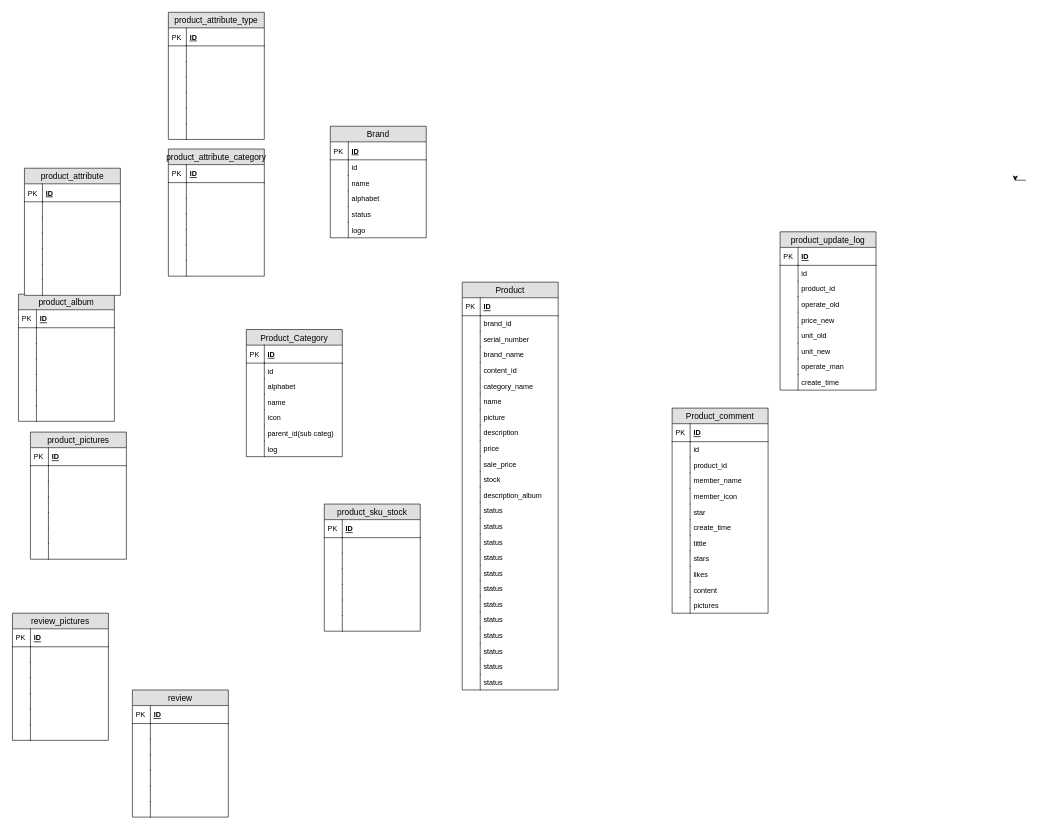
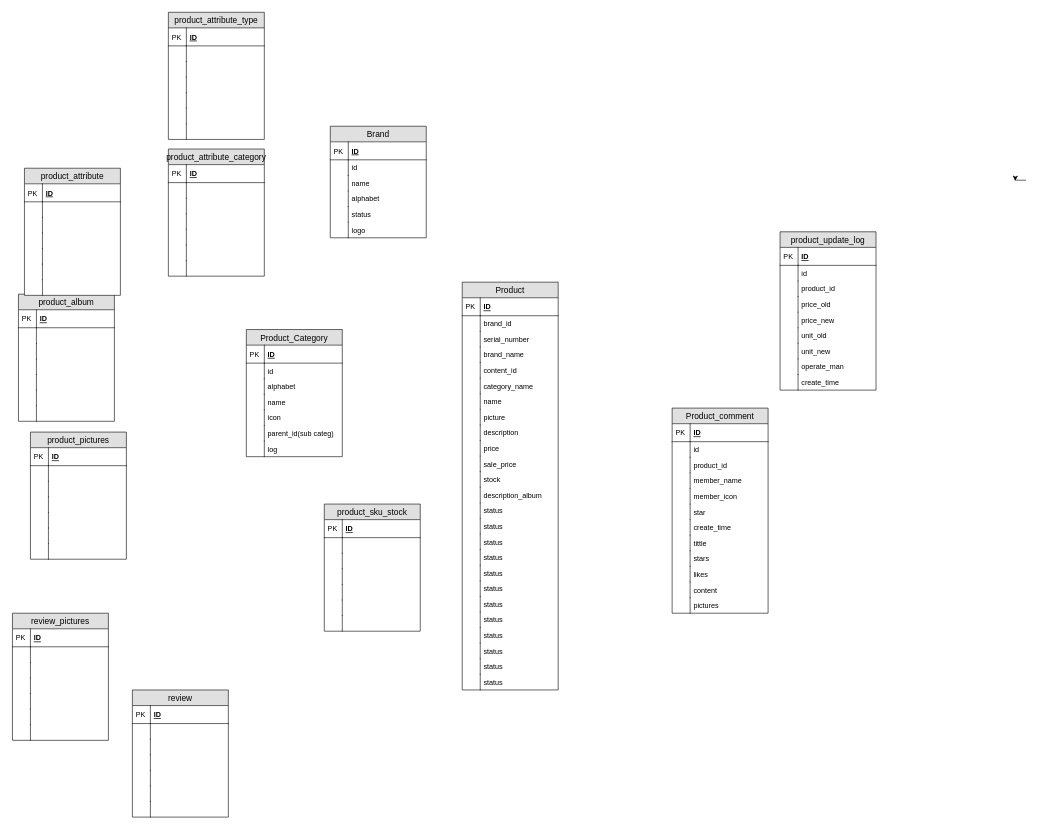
- <mxCell id="76" value="operate_old" style="shape=partialRectangle;top=0;left=0;right=0;bottom=0;align=left;verticalAlign=top;fillColor=none;spacingLeft=34;spacingRight=4;overflow=hidden;rotatable=0;points=[[0,0.5],[1,0.5]];portConstraint=eastwest;dropTarget=0;fontSize=12;" parent="69" vertex="1"><mxGeometry y="108" width="160" height="26" as="geometry" /></mxCell>
+ <mxCell id="76" value="price_old" style="shape=partialRectangle;top=0;left=0;right=0;bottom=0;align=left;verticalAlign=top;fillColor=none;spacingLeft=34;spacingRight=4;overflow=hidden;rotatable=0;points=[[0,0.5],[1,0.5]];portConstraint=eastwest;dropTarget=0;fontSize=12;" parent="69" vertex="1"><mxGeometry y="108" width="160" height="26" as="geometry" /></mxCell>
